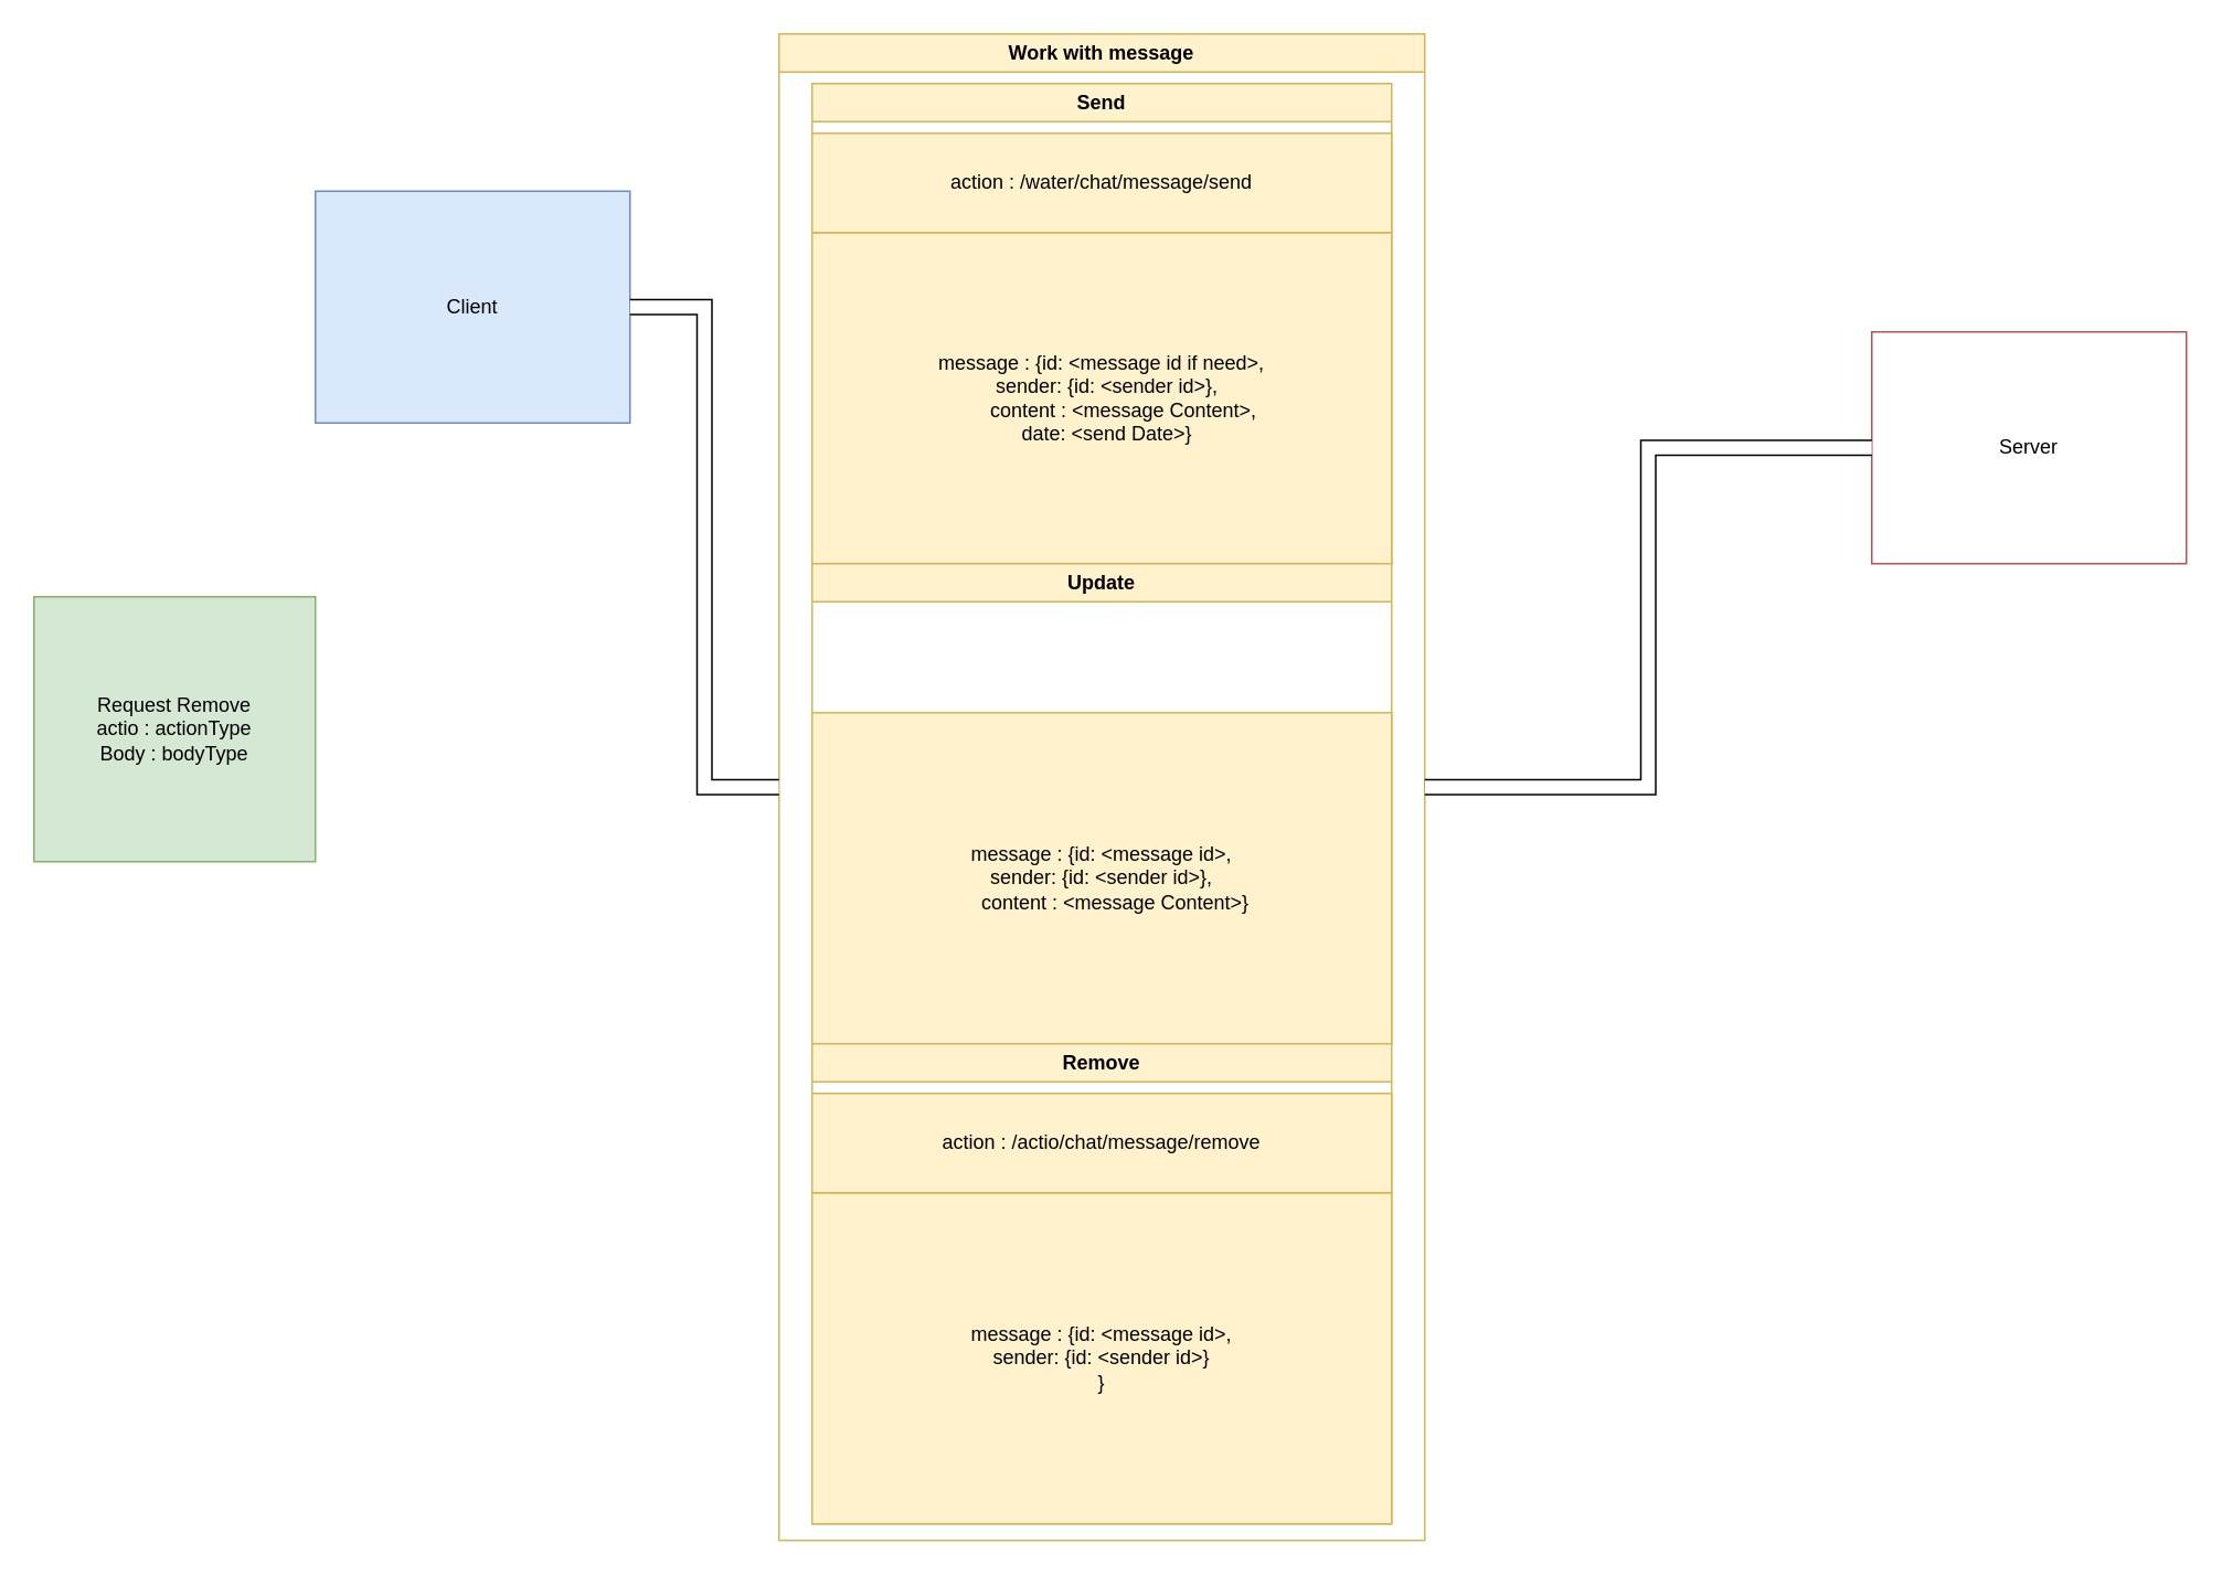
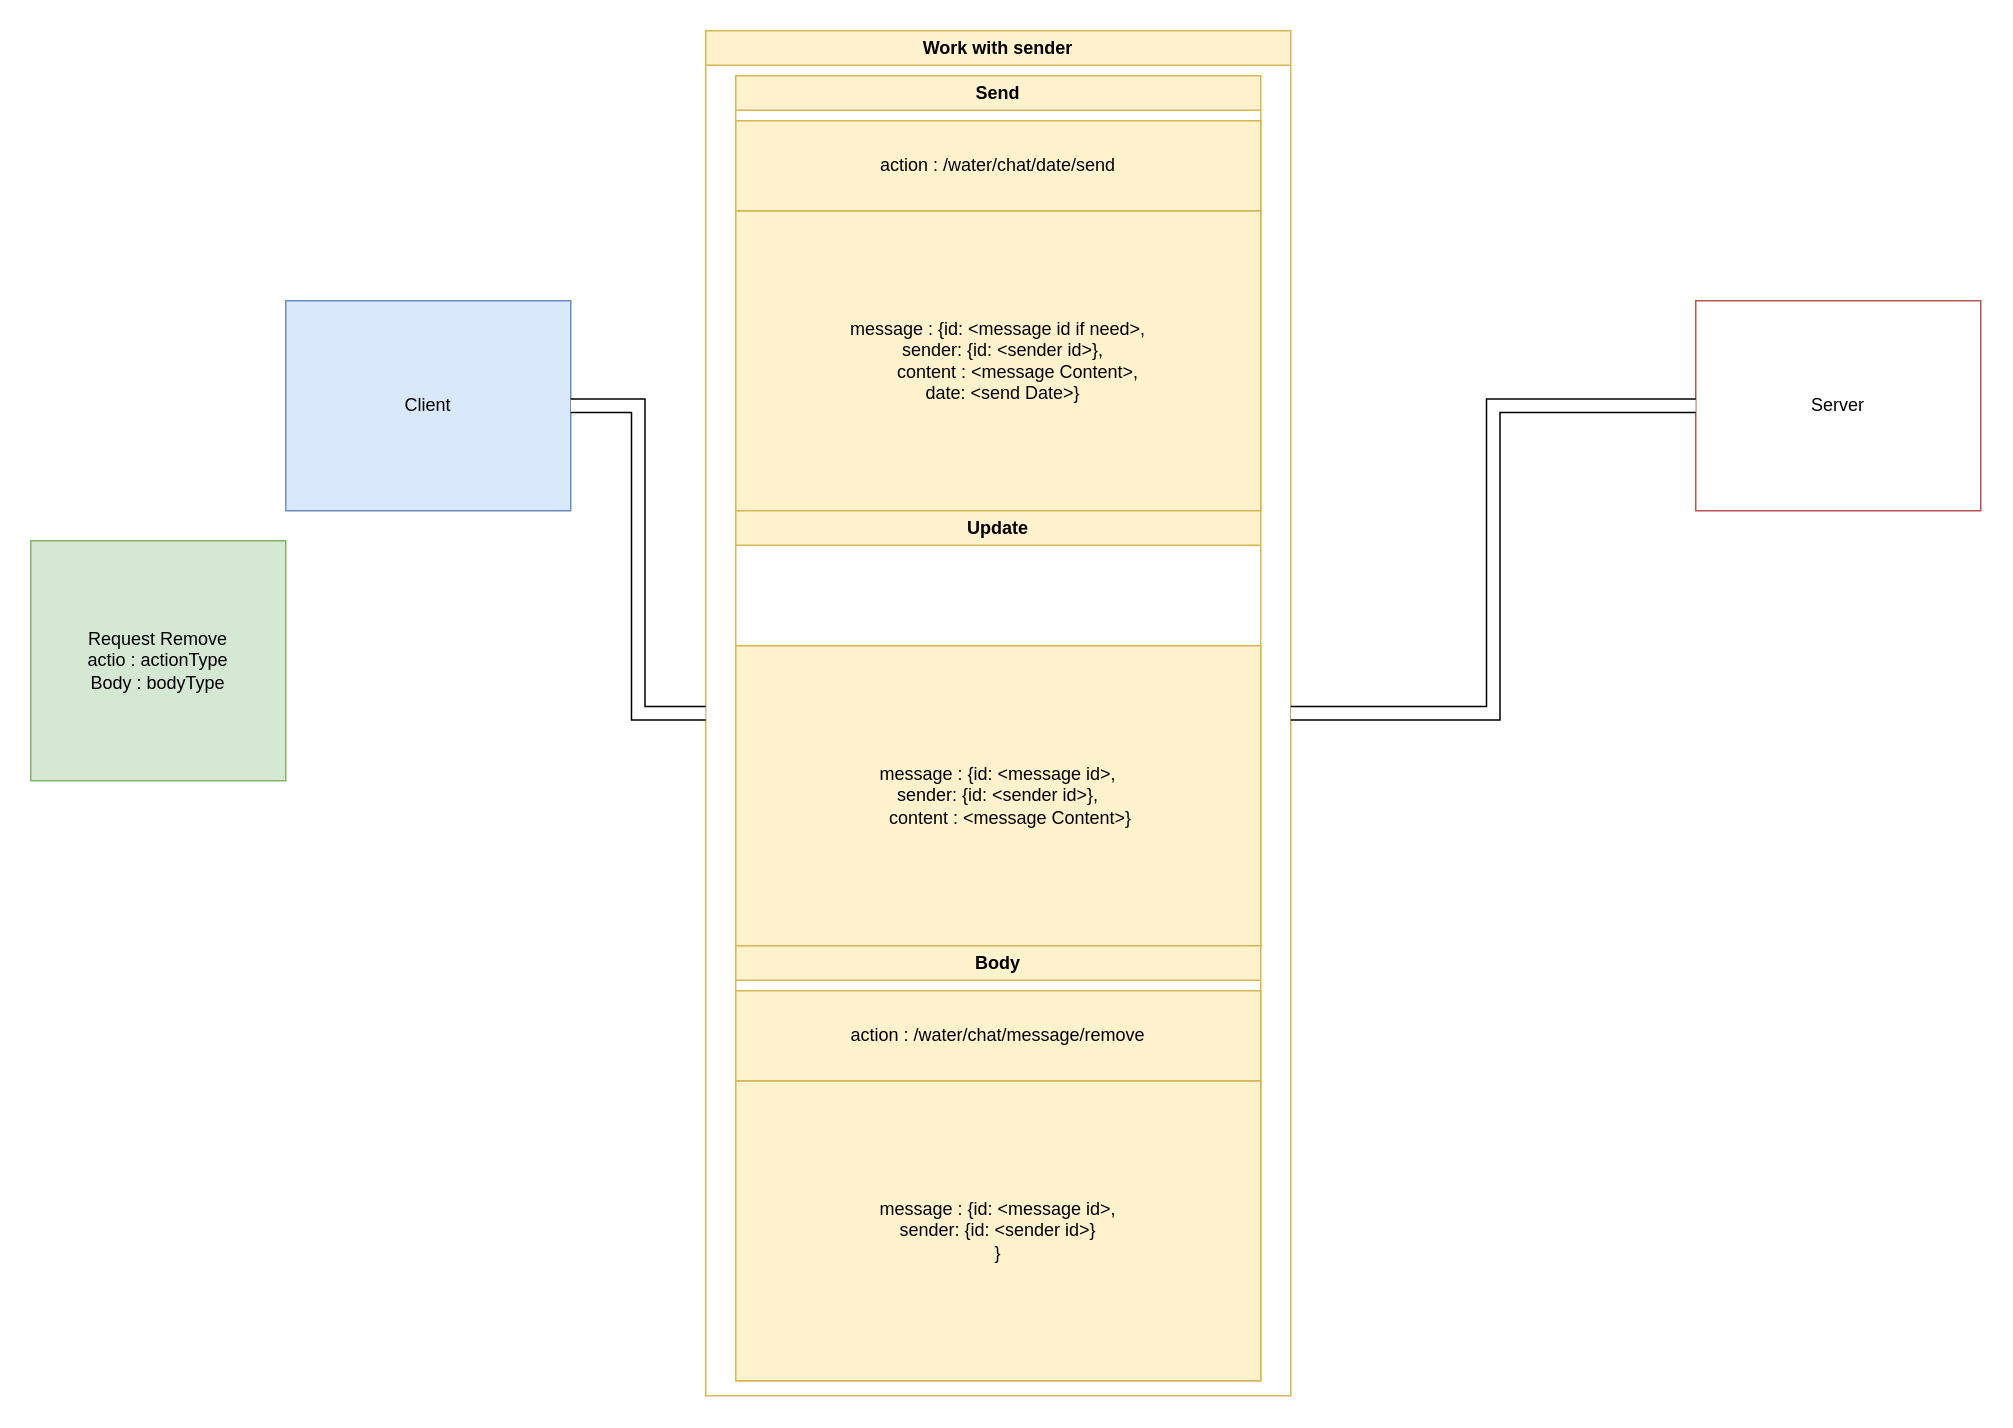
- <mxCell id="5" value="Work with message" style="swimlane;whiteSpace=wrap;html=1;fillColor=#fff2cc;strokeColor=#d6b656;" vertex="1" parent="1"><mxGeometry x="470" y="20" width="390" height="910" as="geometry" /></mxCell>
+ <mxCell id="5" value="Work with sender" style="swimlane;whiteSpace=wrap;html=1;fillColor=#fff2cc;strokeColor=#d6b656;" vertex="1" parent="1"><mxGeometry x="470" y="20" width="390" height="910" as="geometry" /></mxCell>
- <mxCell id="8" value="action :&amp;nbsp;/water/chat/message/send" style="whiteSpace=wrap;html=1;fillColor=#fff2cc;strokeColor=#d6b656;" vertex="1" parent="6"><mxGeometry y="30" width="350" height="60" as="geometry" /></mxCell>
+ <mxCell id="8" value="action :&amp;nbsp;/water/chat/date/send" style="whiteSpace=wrap;html=1;fillColor=#fff2cc;strokeColor=#d6b656;" vertex="1" parent="6"><mxGeometry y="30" width="350" height="60" as="geometry" /></mxCell>
- <mxCell id="2" value="Client" style="rounded=0;whiteSpace=wrap;html=1;fillColor=#dae8fc;strokeColor=#6c8ebf;" vertex="1" parent="1"><mxGeometry x="190" y="115" width="190" height="140" as="geometry" /></mxCell>
+ <mxCell id="2" value="Client" style="rounded=0;whiteSpace=wrap;html=1;fillColor=#dae8fc;strokeColor=#6c8ebf;" vertex="1" parent="1"><mxGeometry y="200" width="190" height="140" as="geometry" x="190" /></mxCell>
- <mxCell id="11" value="Remove" style="swimlane;whiteSpace=wrap;html=1;fillColor=#fff2cc;strokeColor=#d6b656;" vertex="1" parent="5"><mxGeometry x="20" y="610" width="350" height="290" as="geometry" /></mxCell>
+ <mxCell id="11" value="Body" style="swimlane;whiteSpace=wrap;html=1;fillColor=#fff2cc;strokeColor=#d6b656;" vertex="1" parent="5"><mxGeometry x="20" y="610" width="350" height="290" as="geometry" /></mxCell>
- <mxCell id="13" value="action :&amp;nbsp;/actio/chat/message/remove" style="whiteSpace=wrap;html=1;fillColor=#fff2cc;strokeColor=#d6b656;" vertex="1" parent="11"><mxGeometry y="30" width="350" height="60" as="geometry" /></mxCell>
+ <mxCell id="13" value="action :&amp;nbsp;/water/chat/message/remove" style="whiteSpace=wrap;html=1;fillColor=#fff2cc;strokeColor=#d6b656;" vertex="1" parent="11"><mxGeometry y="30" width="350" height="60" as="geometry" /></mxCell>
